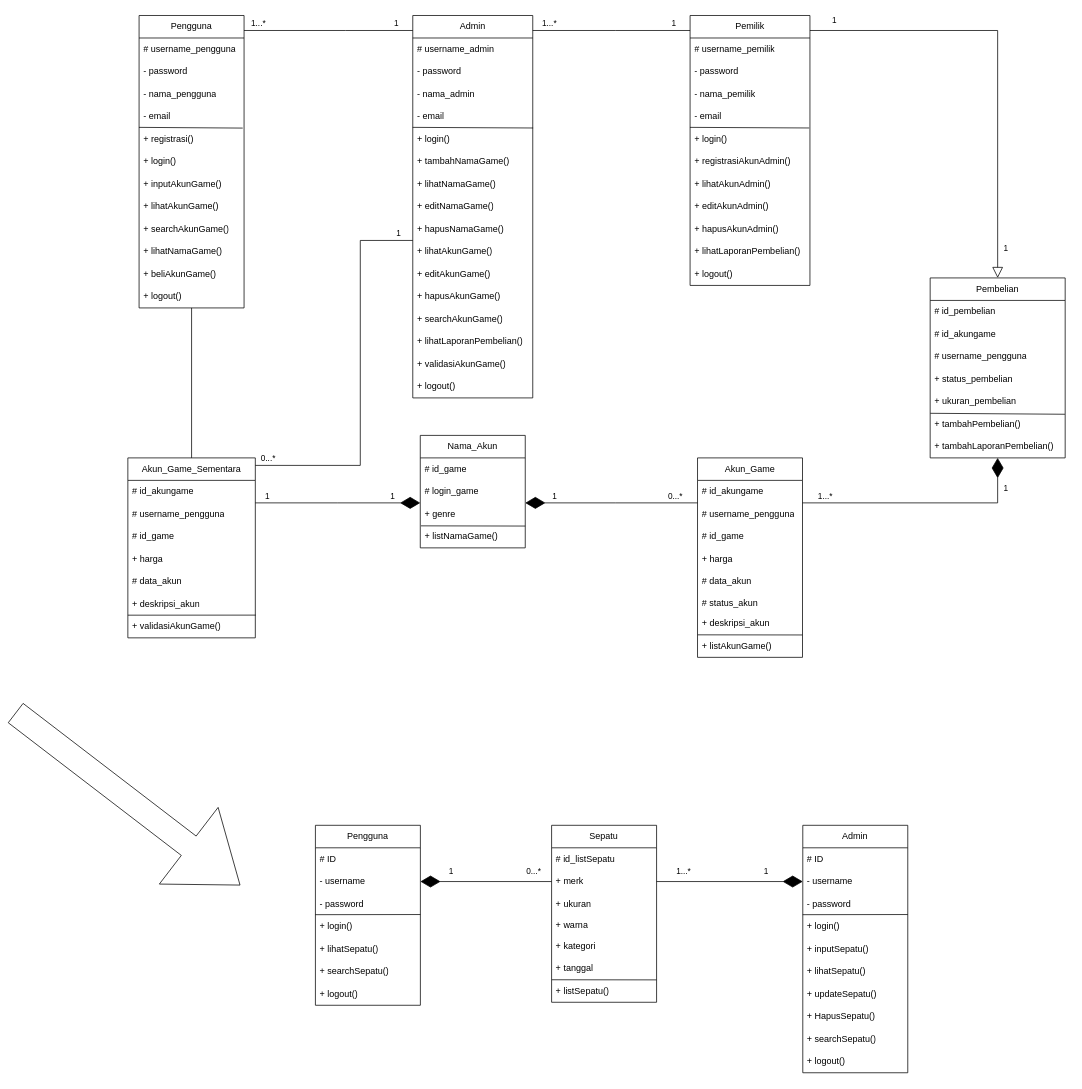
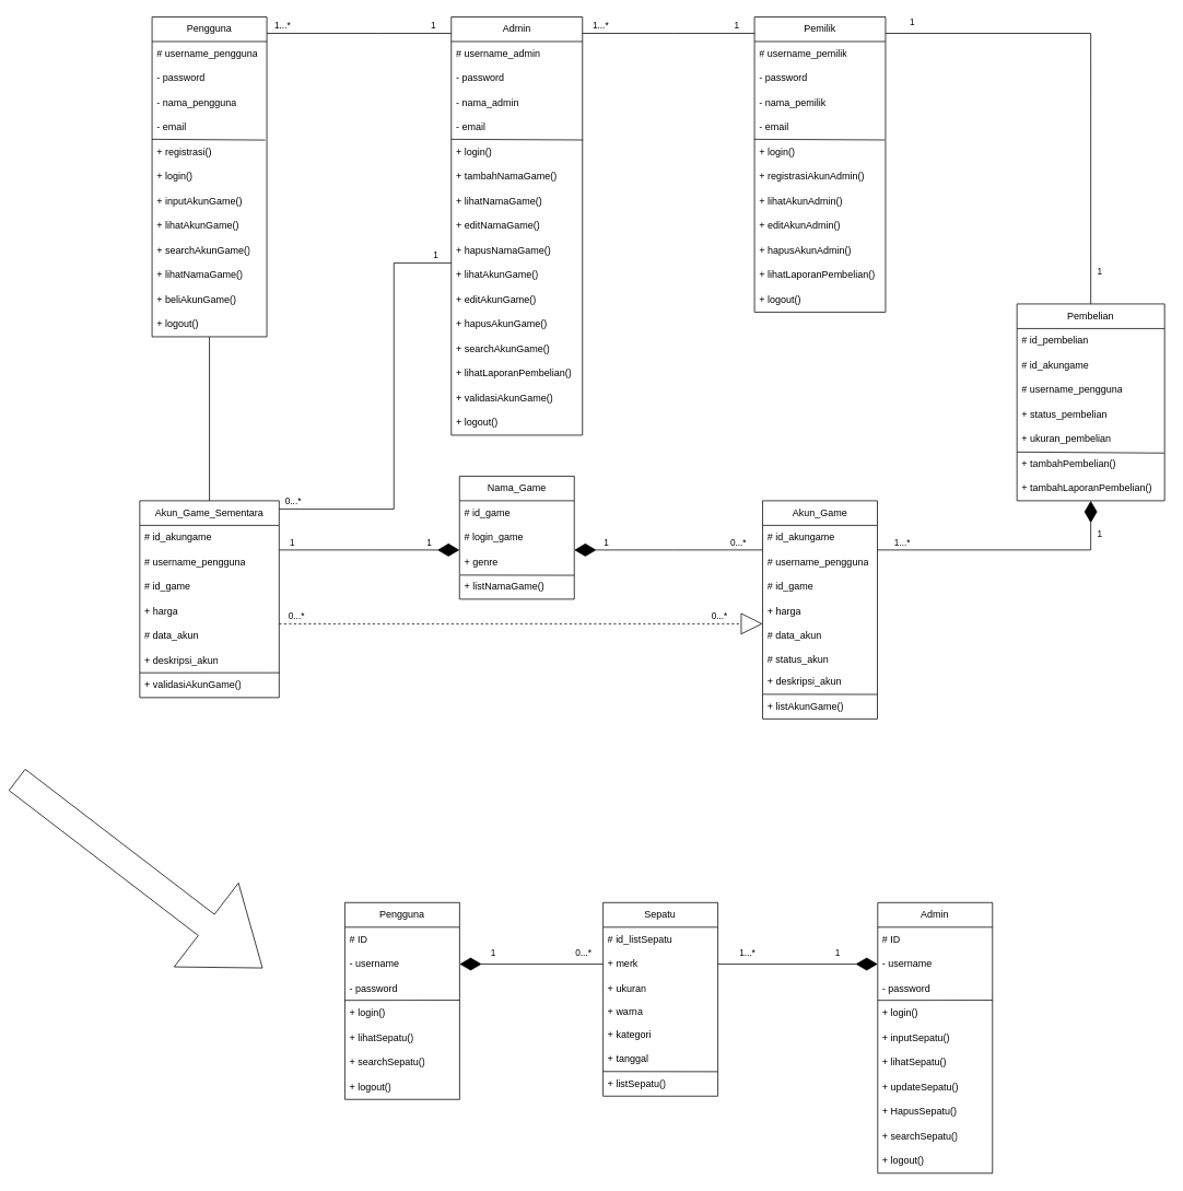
- <mxCell id="100" value="" style="endArrow=block;endFill=0;endSize=12;html=1;rounded=0;jumpStyle=arc;edgeStyle=orthogonalEdgeStyle;entryX=0.5;entryY=0;entryDx=0;entryDy=0;" parent="1" source="34" target="63" edge="1"><mxGeometry width="160" relative="1" as="geometry"><mxPoint x="640" y="330" as="sourcePoint" /><mxPoint x="640" y="510" as="targetPoint" /><Array as="points"><mxPoint x="1330" y="40" /></Array></mxGeometry></mxCell>
+ <mxCell id="100" value="" style="endArrow=none;endFill=0;endSize=12;html=1;rounded=0;jumpStyle=arc;edgeStyle=orthogonalEdgeStyle;entryX=0.5;entryY=0;entryDx=0;entryDy=0;" parent="1" source="34" target="63" edge="1"><mxGeometry width="160" relative="1" as="geometry"><mxPoint x="640" y="330" as="sourcePoint" /><mxPoint x="640" y="510" as="targetPoint" /><Array as="points"><mxPoint x="1330" y="40" /></Array></mxGeometry></mxCell>
- <mxCell id="57" value="Nama_Akun" style="swimlane;fontStyle=0;childLayout=stackLayout;horizontal=1;startSize=30;horizontalStack=0;resizeParent=1;resizeParentMax=0;resizeLast=0;collapsible=1;marginBottom=0;whiteSpace=wrap;html=1;" parent="1" vertex="1"><mxGeometry x="560" y="580" width="140" height="150" as="geometry" /></mxCell>
+ <mxCell id="57" value="Nama_Game" style="swimlane;fontStyle=0;childLayout=stackLayout;horizontal=1;startSize=30;horizontalStack=0;resizeParent=1;resizeParentMax=0;resizeLast=0;collapsible=1;marginBottom=0;whiteSpace=wrap;html=1;" parent="1" vertex="1"><mxGeometry x="560" y="580" width="140" height="150" as="geometry" /></mxCell>
+ <mxCell id="94" value="" style="endArrow=block;endFill=0;endSize=24;html=1;rounded=0;edgeStyle=orthogonalEdgeStyle;dashed=1;" parent="1" source="72" target="47" edge="1"><mxGeometry width="160" relative="1" as="geometry"><mxPoint x="350" y="640" as="sourcePoint" /><mxPoint x="570" y="640" as="targetPoint" /><Array as="points"><mxPoint x="630" y="760" /><mxPoint x="630" y="760" /></Array></mxGeometry></mxCell>
+ <mxCell id="95" value="0...*" style="edgeLabel;html=1;align=center;verticalAlign=middle;resizable=0;points=[];" parent="94" vertex="1" connectable="0"><mxGeometry x="-0.958" relative="1" as="geometry"><mxPoint x="8" y="-10" as="offset" /></mxGeometry></mxCell>
+ <mxCell id="96" value="0...*" style="edgeLabel;html=1;align=center;verticalAlign=middle;resizable=0;points=[];" parent="94" vertex="1" connectable="0"><mxGeometry x="0.817" y="2" relative="1" as="geometry"><mxPoint y="-8" as="offset" /></mxGeometry></mxCell>
